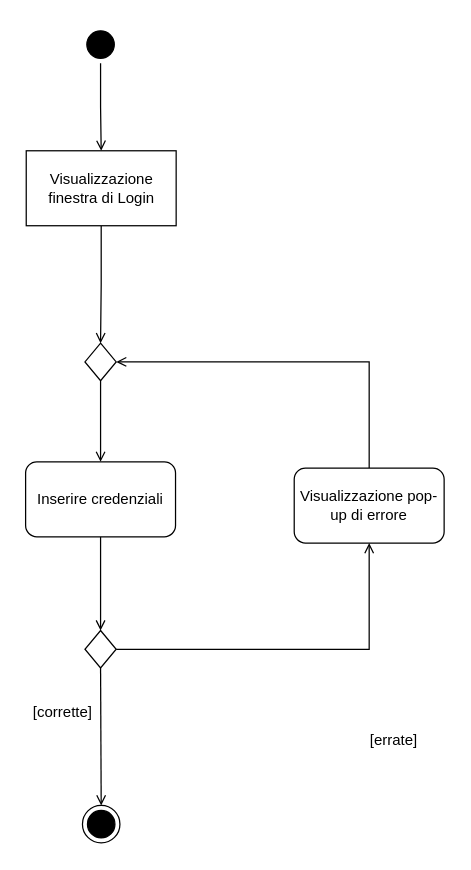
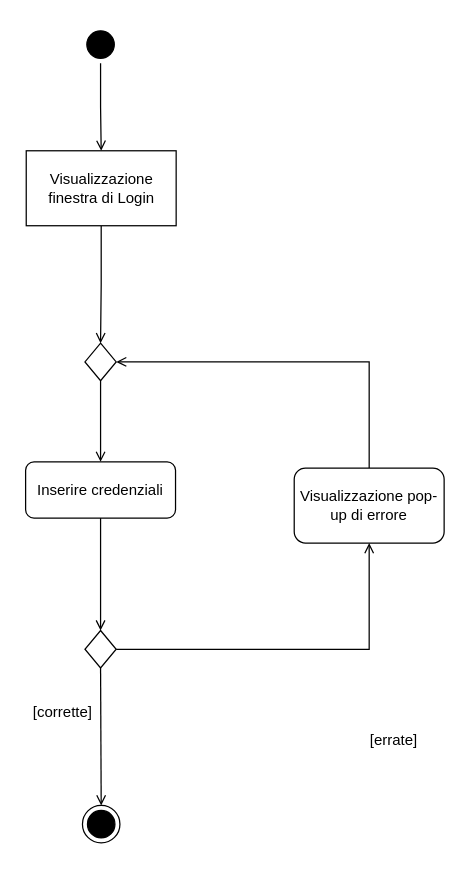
- <mxCell id="8" value="Inserire credenziali" style="rounded=1;whiteSpace=wrap;html=1;strokeWidth=1;" parent="1" vertex="1"><mxGeometry x="20" y="369" width="120" height="60" as="geometry" /></mxCell>
+ <mxCell id="8" value="Inserire credenziali" style="rounded=1;whiteSpace=wrap;html=1;strokeWidth=1;" parent="1" vertex="1"><mxGeometry x="20" y="369" width="120" height="45" as="geometry" /></mxCell>
